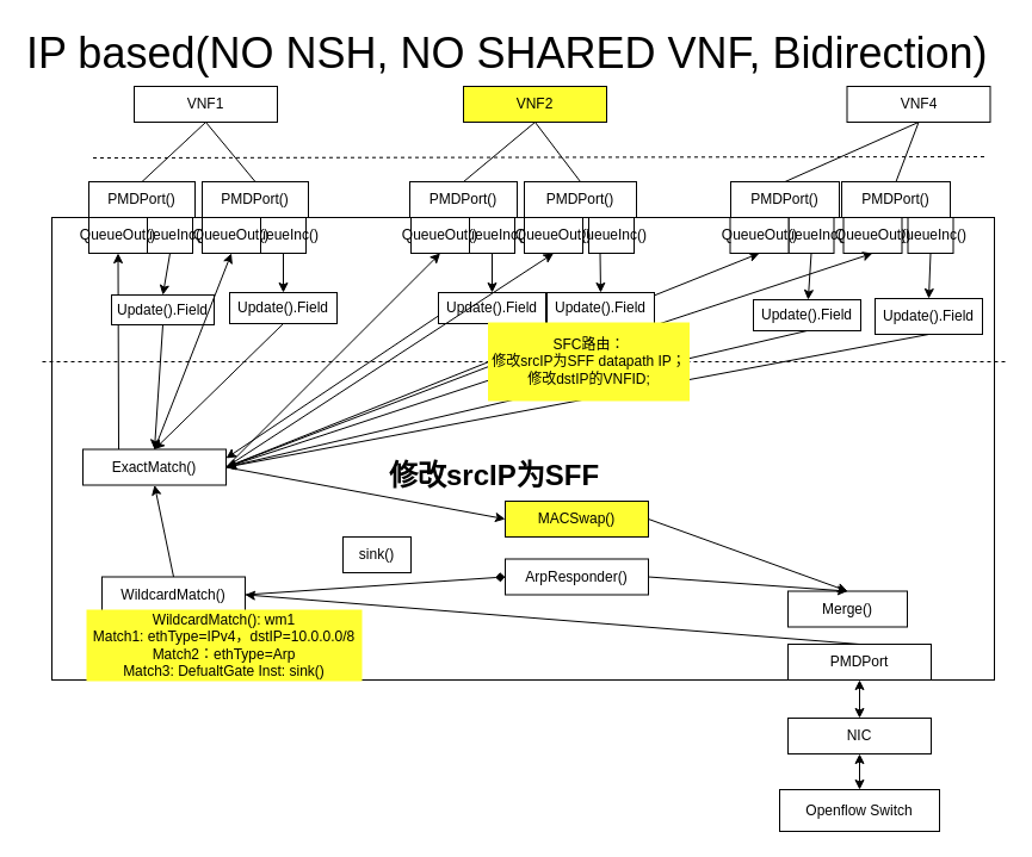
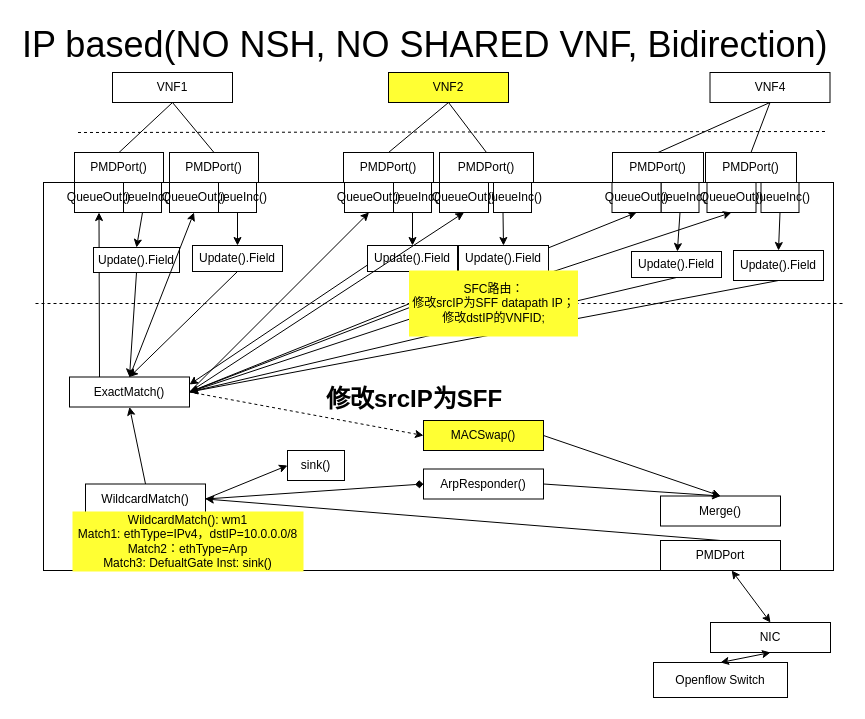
- <mxCell id="77" value="" style="endArrow=classic;html=1;entryX=0;entryY=0.5;entryDx=0;entryDy=0;exitX=1;exitY=0.5;exitDx=0;exitDy=0;" edge="1" parent="1" source="12" target="76"><mxGeometry width="50" height="50" relative="1" as="geometry"><mxPoint x="189" y="392" as="sourcePoint" /><mxPoint x="660" y="511" as="targetPoint" /></mxGeometry></mxCell>
+ <mxCell id="77" value="" style="endArrow=classic;html=1;entryX=0;entryY=0.5;entryDx=0;entryDy=0;exitX=1;exitY=0.5;exitDx=0;exitDy=0;dashed=1;" edge="1" parent="1" source="12" target="76"><mxGeometry width="50" height="50" relative="1" as="geometry"><mxPoint x="189" y="392" as="sourcePoint" /><mxPoint x="660" y="511" as="targetPoint" /></mxGeometry></mxCell>
+ <mxCell id="39" value="" style="endArrow=classic;html=1;entryX=0;entryY=0.5;entryDx=0;entryDy=0;exitX=1;exitY=0.5;exitDx=0;exitDy=0;" parent="1" source="27" target="38" edge="1"><mxGeometry width="50" height="50" relative="1" as="geometry"><mxPoint x="213" y="493" as="sourcePoint" /><mxPoint x="273" y="495" as="targetPoint" /></mxGeometry></mxCell>
- <mxCell id="5" value="Merge()" style="rounded=0;whiteSpace=wrap;html=1;" parent="1" vertex="1"><mxGeometry x="660" y="495.5" width="100" height="30" as="geometry" /></mxCell>
+ <mxCell id="5" value="Merge()" style="rounded=0;whiteSpace=wrap;html=1;" parent="1" vertex="1"><mxGeometry x="660" y="495.5" width="120" height="30" as="geometry" /></mxCell>
- <mxCell id="15" value="NIC" style="rounded=0;whiteSpace=wrap;html=1;" parent="1" vertex="1"><mxGeometry x="660" y="602" width="120" height="30" as="geometry" /></mxCell>
+ <mxCell id="15" value="NIC" style="rounded=0;whiteSpace=wrap;html=1;" parent="1" vertex="1"><mxGeometry x="710" y="622" width="120" height="30" as="geometry" /></mxCell>
